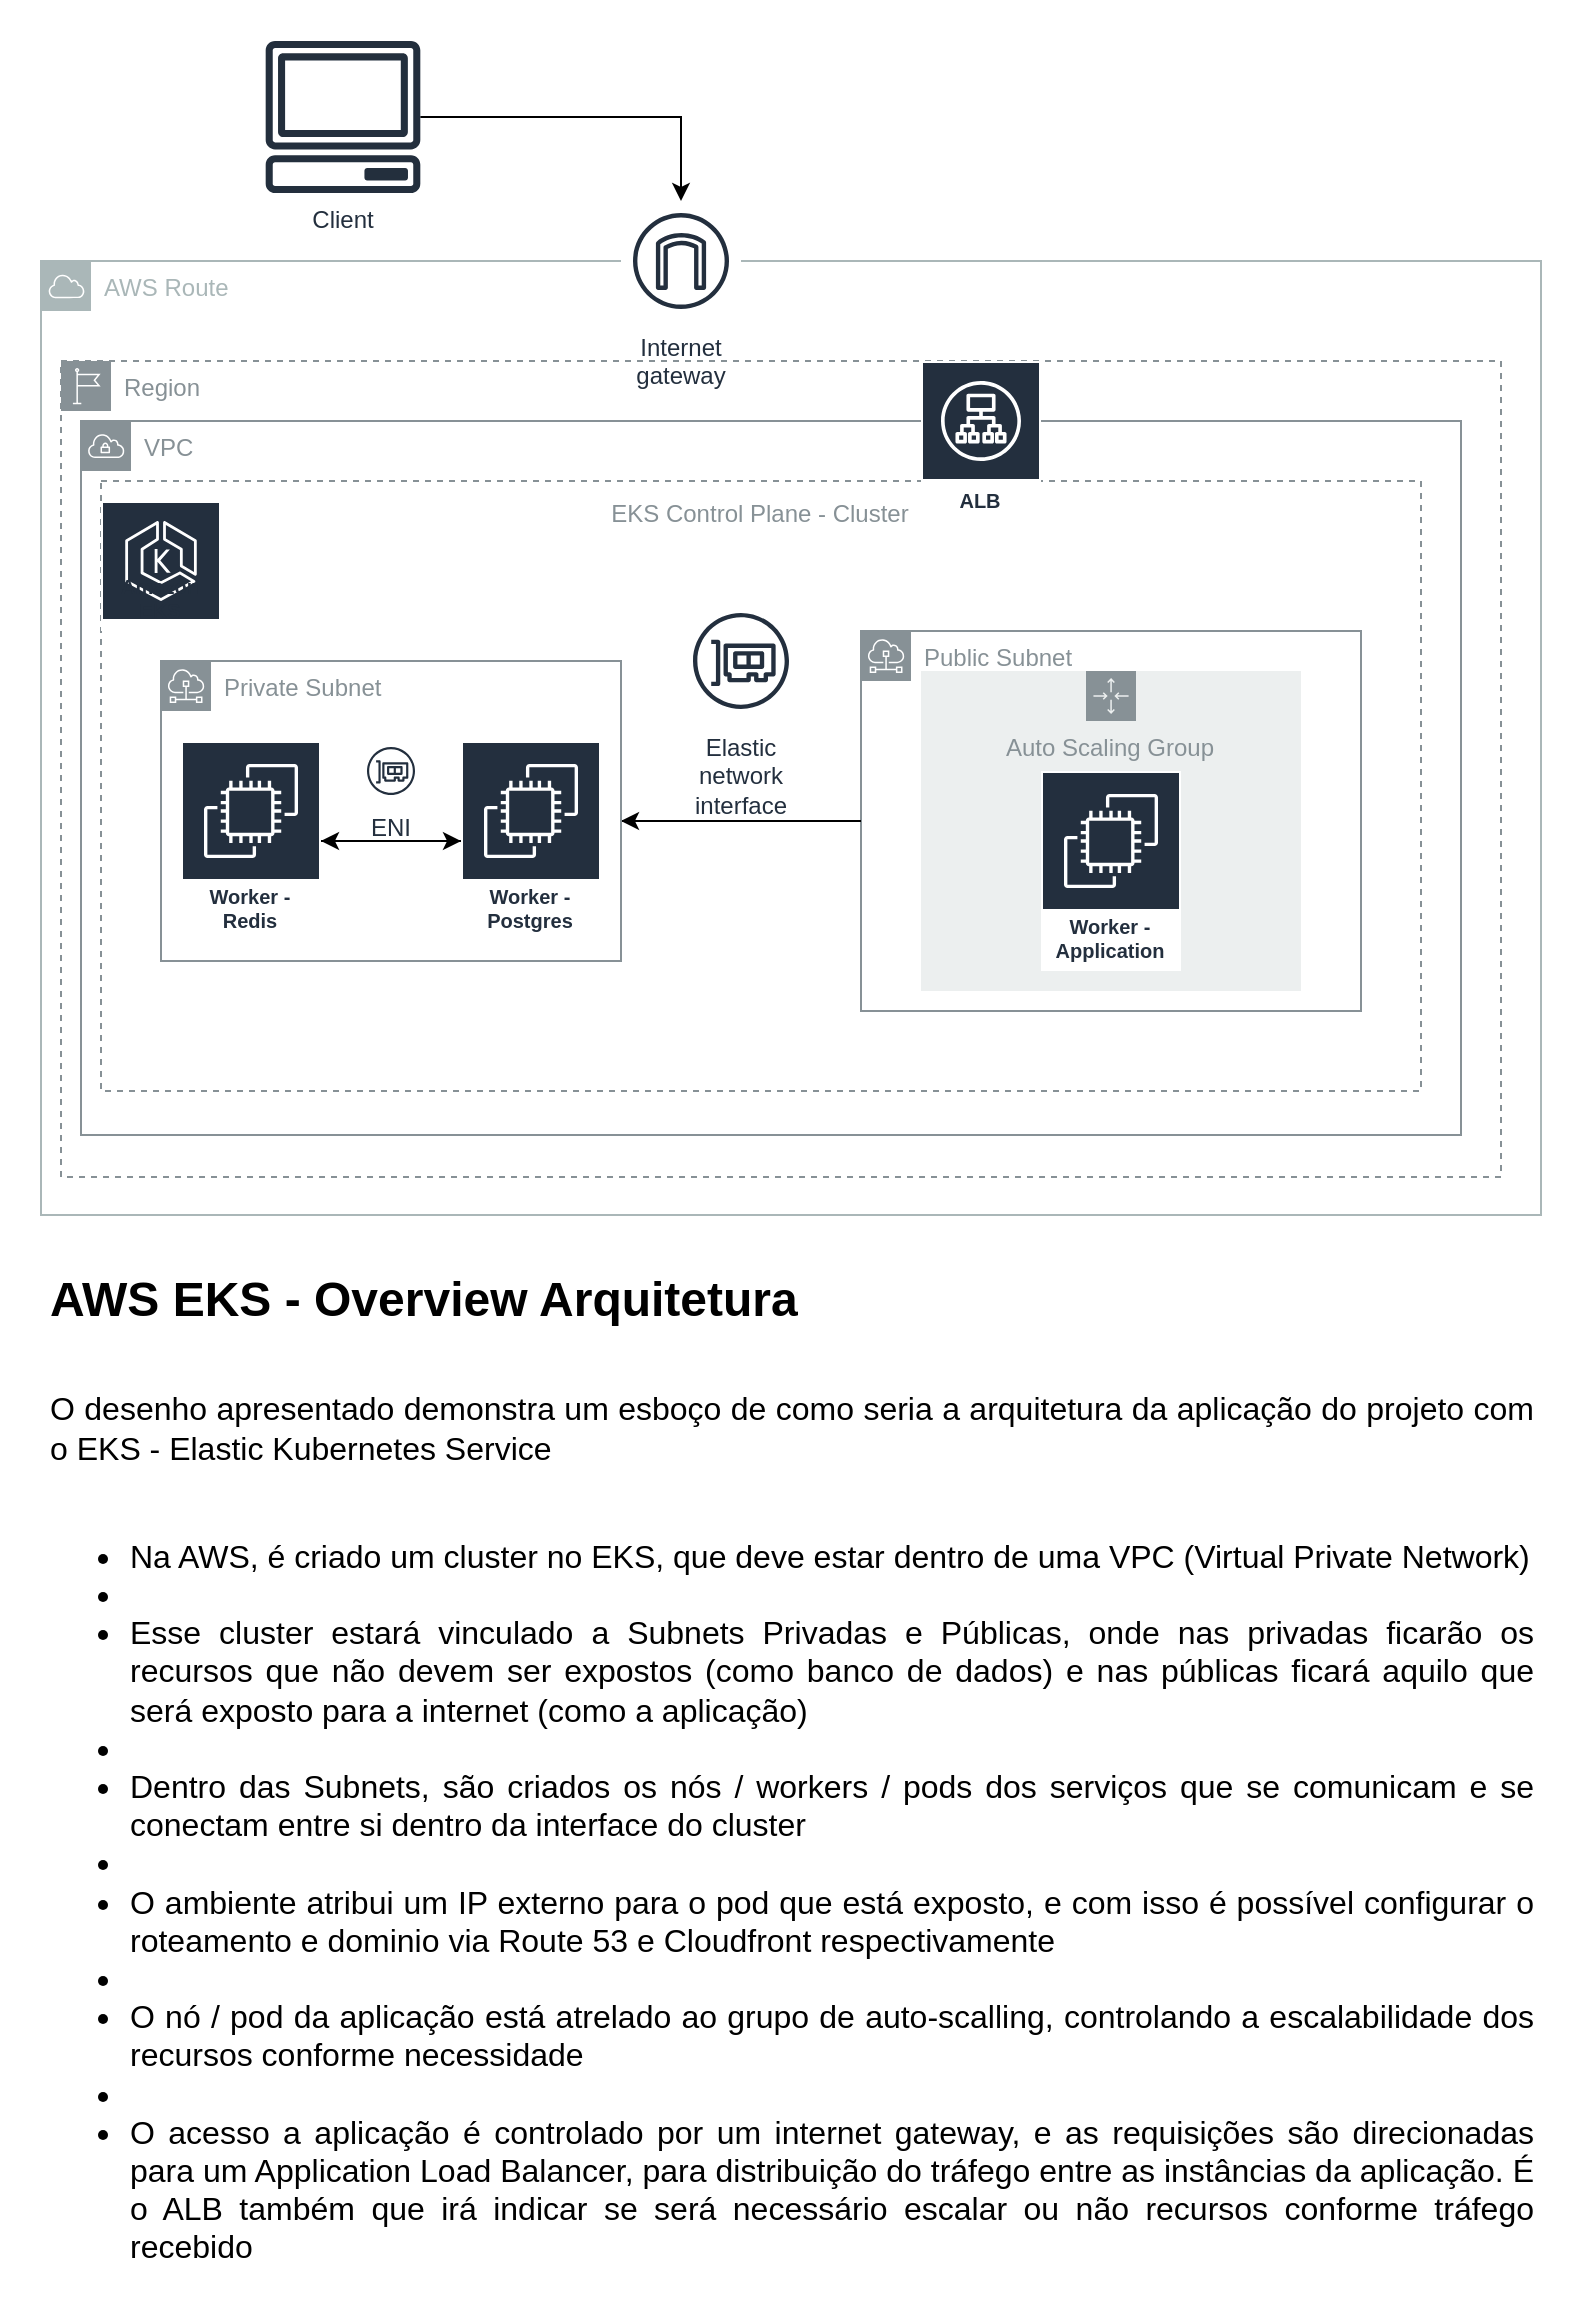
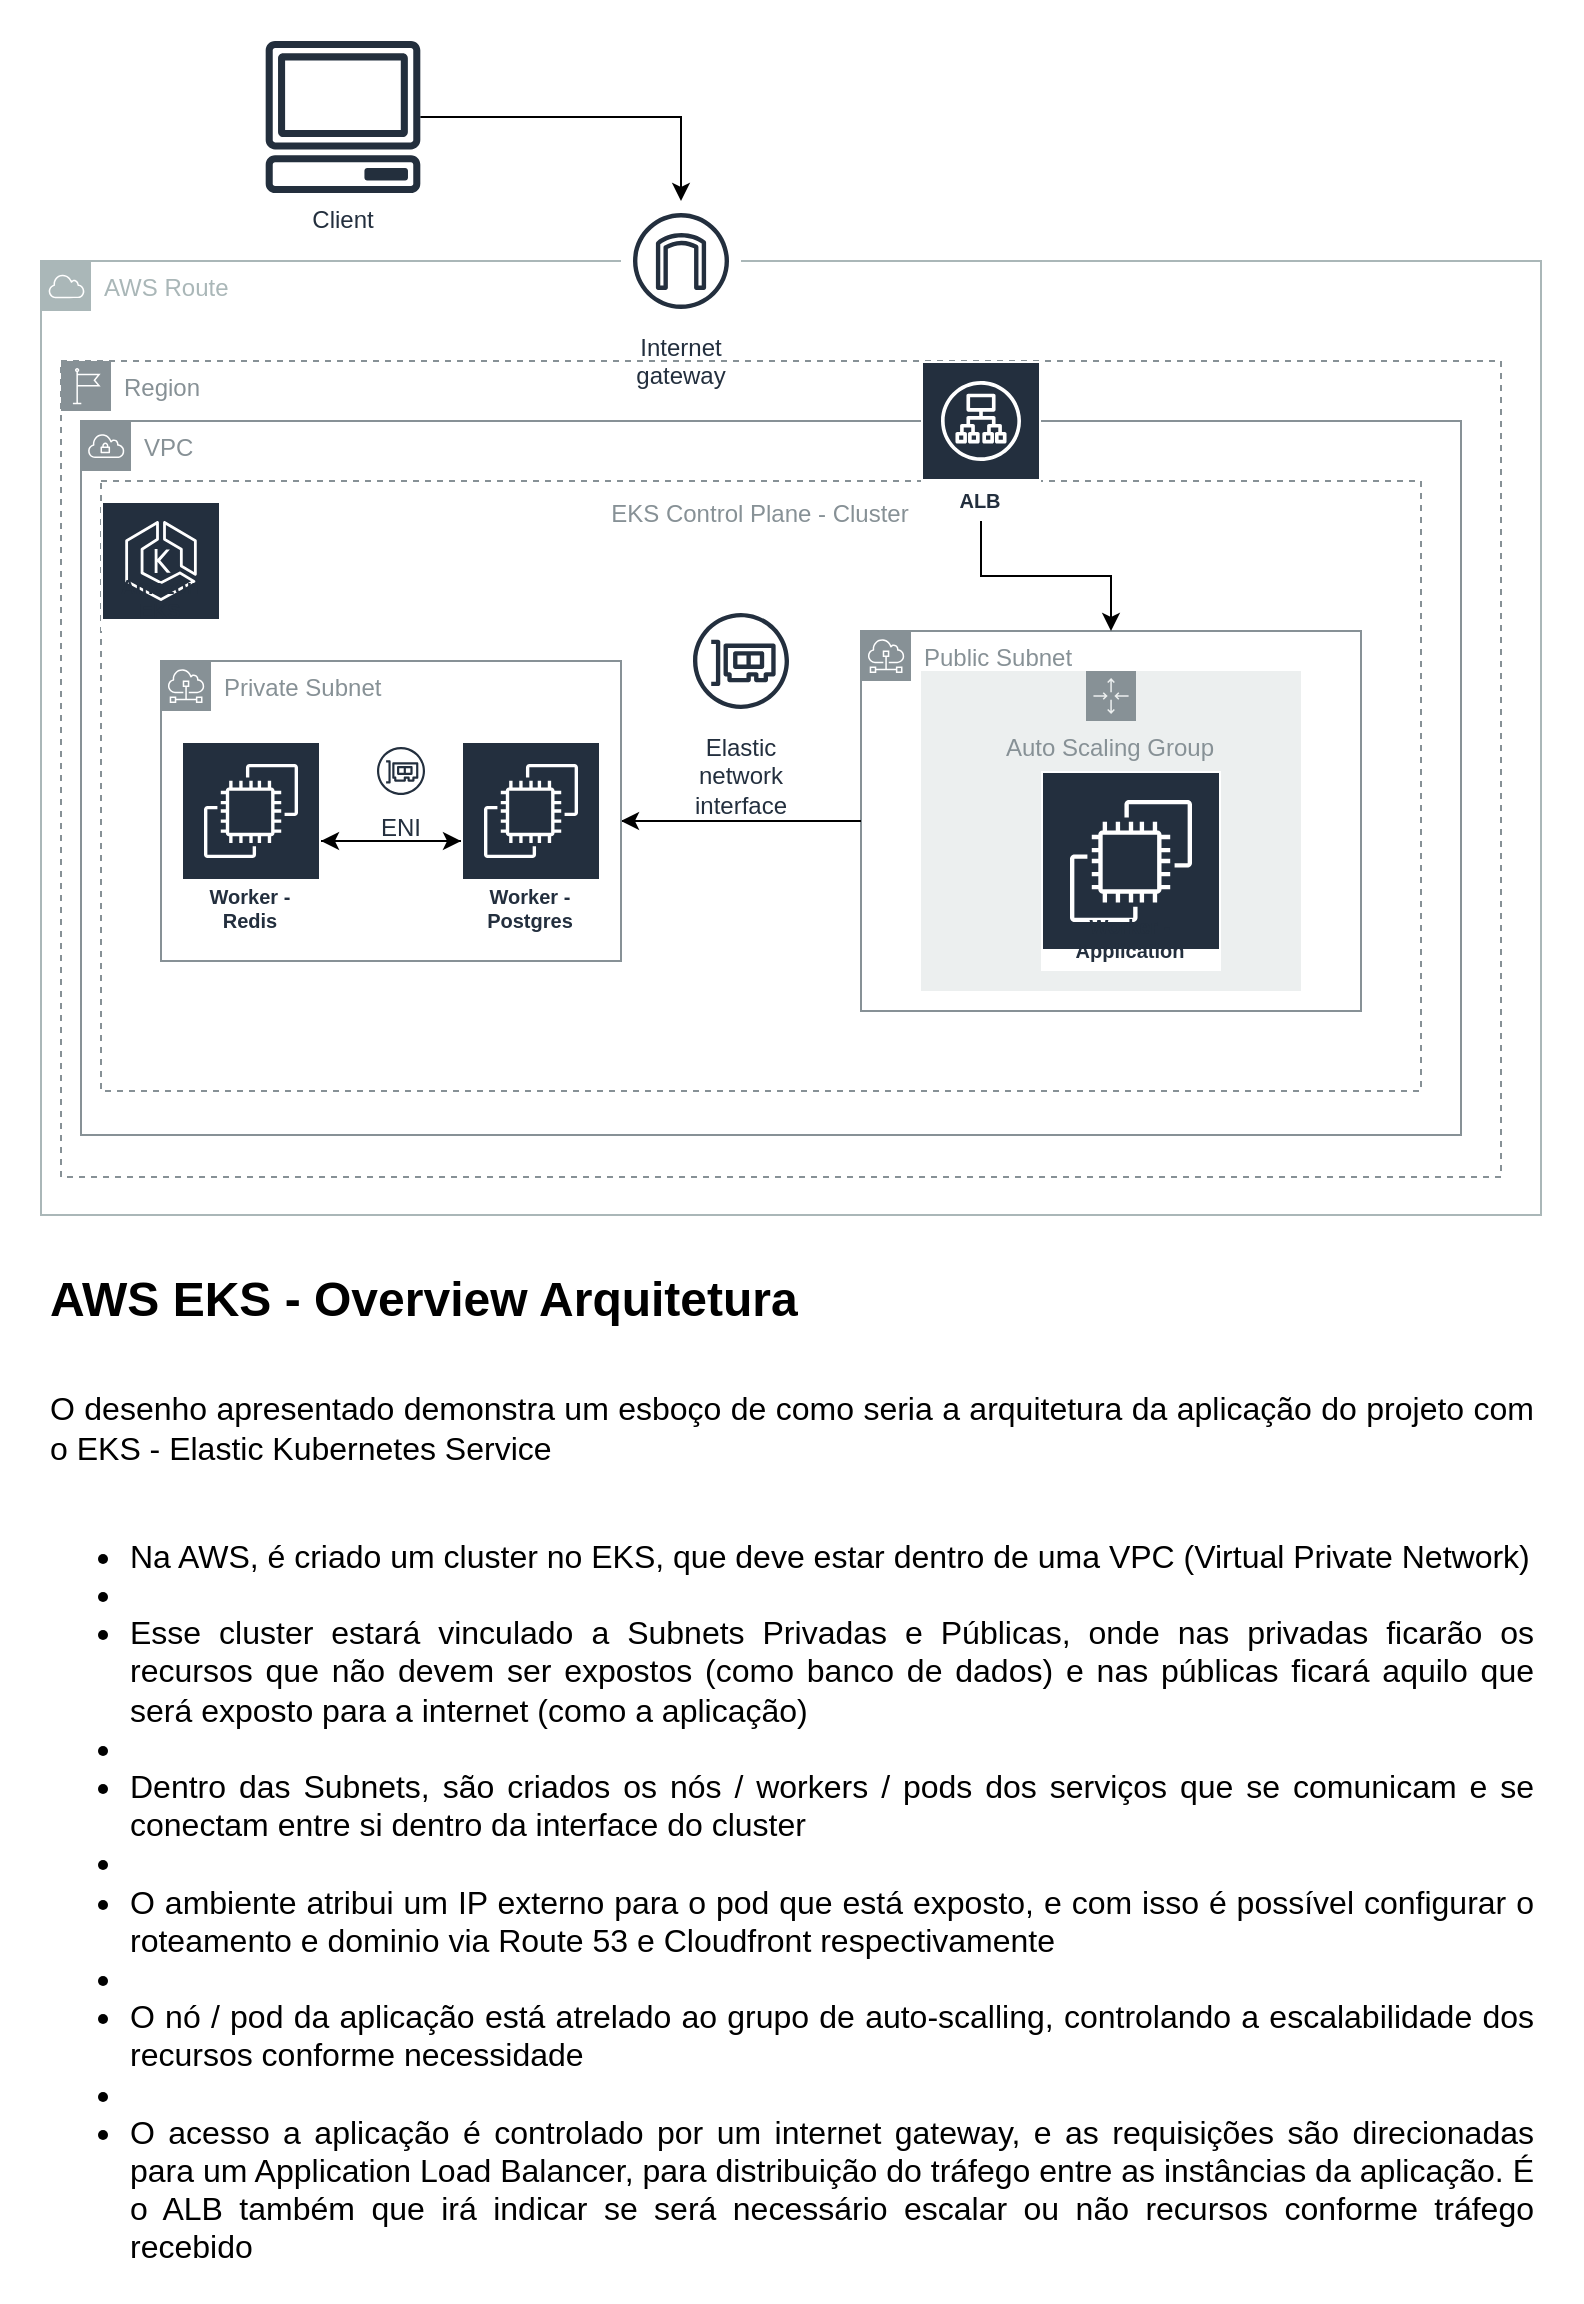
+ <mxCell id="20" style="edgeStyle=orthogonalEdgeStyle;rounded=0;orthogonalLoop=1;jettySize=auto;html=1;" edge="1" parent="1" source="21" target="7"><mxGeometry relative="1" as="geometry" /></mxCell>
- <mxCell id="19" value="ENI" style="sketch=0;outlineConnect=0;fontColor=#232F3E;gradientColor=none;strokeColor=#232F3E;fillColor=#ffffff;dashed=0;verticalLabelPosition=bottom;verticalAlign=top;align=center;html=1;fontSize=12;fontStyle=0;aspect=fixed;shape=mxgraph.aws4.resourceIcon;resIcon=mxgraph.aws4.elastic_network_interface;" vertex="1" parent="1"><mxGeometry x="180" y="370" width="30" height="30" as="geometry" /></mxCell>
+ <mxCell id="19" value="ENI" style="sketch=0;outlineConnect=0;fontColor=#232F3E;gradientColor=none;strokeColor=#232F3E;fillColor=#ffffff;dashed=0;verticalLabelPosition=bottom;verticalAlign=top;align=center;html=1;fontSize=12;fontStyle=0;aspect=fixed;shape=mxgraph.aws4.resourceIcon;resIcon=mxgraph.aws4.elastic_network_interface;" vertex="1" parent="1"><mxGeometry x="180" y="370" width="40" height="30" as="geometry" /></mxCell>
- <mxCell id="17" value="Worker - Application" style="sketch=0;outlineConnect=0;fontColor=#232F3E;gradientColor=none;strokeColor=#ffffff;fillColor=#232F3E;dashed=0;verticalLabelPosition=middle;verticalAlign=bottom;align=center;html=1;whiteSpace=wrap;fontSize=10;fontStyle=1;spacing=3;shape=mxgraph.aws4.productIcon;prIcon=mxgraph.aws4.ec2;" vertex="1" parent="1"><mxGeometry x="520" y="385" width="70" height="100" as="geometry" /></mxCell>
+ <mxCell id="17" value="Worker - Application" style="sketch=0;outlineConnect=0;fontColor=#232F3E;gradientColor=none;strokeColor=#ffffff;fillColor=#232F3E;dashed=0;verticalLabelPosition=middle;verticalAlign=bottom;align=center;html=1;whiteSpace=wrap;fontSize=10;fontStyle=1;spacing=3;shape=mxgraph.aws4.productIcon;prIcon=mxgraph.aws4.ec2;" vertex="1" parent="1"><mxGeometry x="520" y="385" width="90" height="100" as="geometry" /></mxCell>
